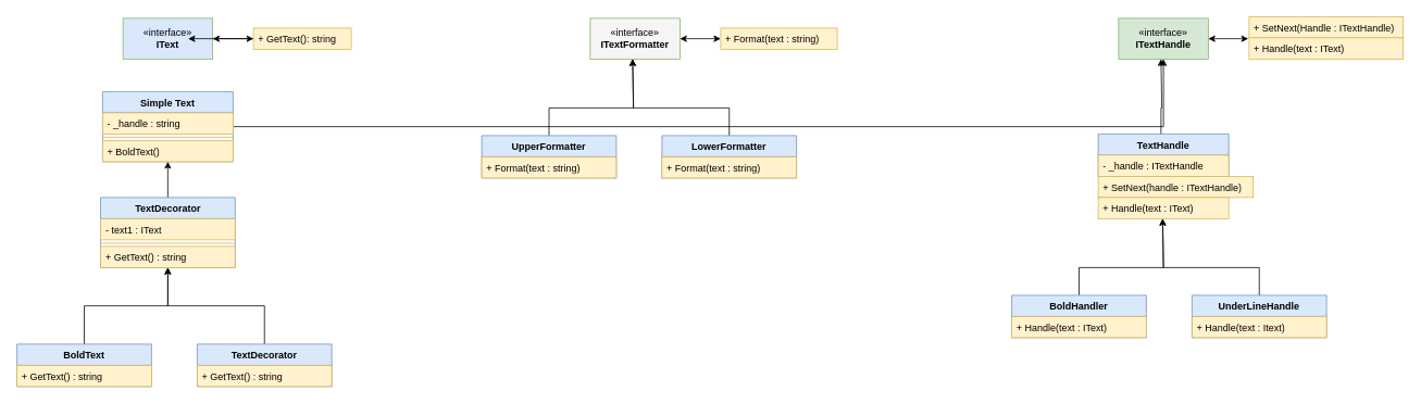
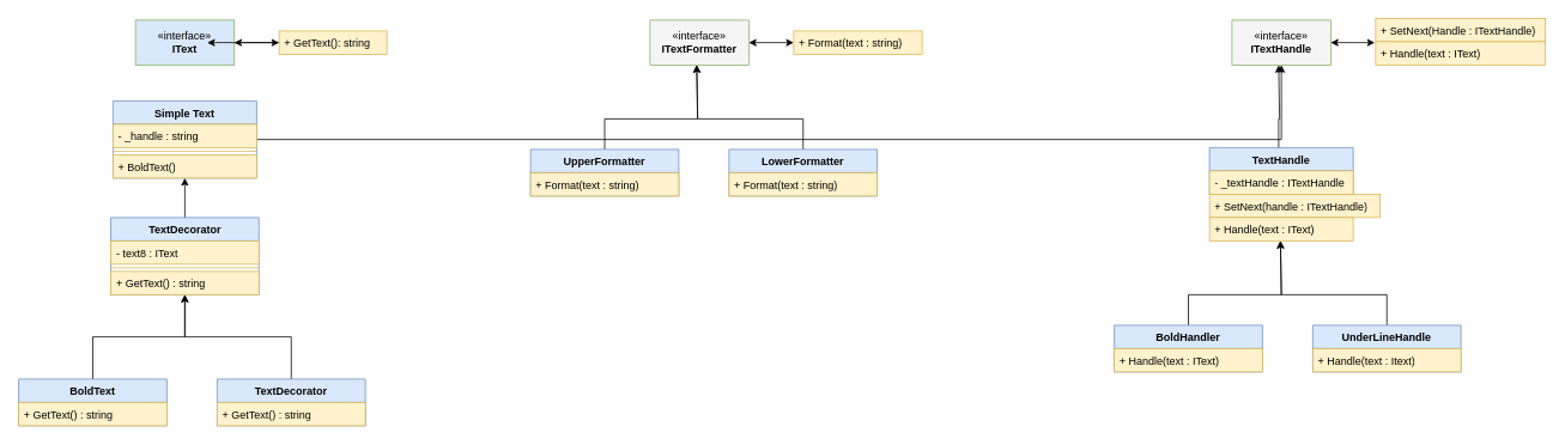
- <mxCell id="32" value="«interface»&lt;br&gt;&lt;b&gt;ITextHandle&lt;/b&gt;" style="html=1;whiteSpace=wrap;fillColor=#d5e8d4;strokeColor=#82b366;" vertex="1" parent="1"><mxGeometry x="1371" width="110" height="50" as="geometry" y="22" /></mxCell>
+ <mxCell id="32" value="«interface»&lt;br&gt;&lt;b&gt;ITextHandle&lt;/b&gt;" style="html=1;whiteSpace=wrap;fillColor=#f5f5f5;strokeColor=#82b366;" vertex="1" parent="1"><mxGeometry x="1371" width="110" height="50" as="geometry" y="22" /></mxCell>
- <mxCell id="36" value="- _handle :&amp;nbsp;ITextHandle" style="text;strokeColor=#d6b656;fillColor=#fff2cc;align=left;verticalAlign=top;spacingLeft=4;spacingRight=4;overflow=hidden;rotatable=0;points=[[0,0.5],[1,0.5]];portConstraint=eastwest;whiteSpace=wrap;html=1;" vertex="1" parent="35"><mxGeometry y="26" width="160" height="26" as="geometry" /></mxCell>
+ <mxCell id="36" value="- _textHandle :&amp;nbsp;ITextHandle" style="text;strokeColor=#d6b656;fillColor=#fff2cc;align=left;verticalAlign=top;spacingLeft=4;spacingRight=4;overflow=hidden;rotatable=0;points=[[0,0.5],[1,0.5]];portConstraint=eastwest;whiteSpace=wrap;html=1;" vertex="1" parent="35"><mxGeometry y="26" width="160" height="26" as="geometry" /></mxCell>
- <mxCell id="13" value="- text1 : IText" style="text;strokeColor=#d6b656;fillColor=#fff2cc;align=left;verticalAlign=top;spacingLeft=4;spacingRight=4;overflow=hidden;rotatable=0;points=[[0,0.5],[1,0.5]];portConstraint=eastwest;whiteSpace=wrap;html=1;" vertex="1" parent="12"><mxGeometry y="26" width="165" height="26" as="geometry" /></mxCell>
+ <mxCell id="13" value="- text8 : IText" style="text;strokeColor=#d6b656;fillColor=#fff2cc;align=left;verticalAlign=top;spacingLeft=4;spacingRight=4;overflow=hidden;rotatable=0;points=[[0,0.5],[1,0.5]];portConstraint=eastwest;whiteSpace=wrap;html=1;" vertex="1" parent="12"><mxGeometry y="26" width="165" height="26" as="geometry" /></mxCell>
